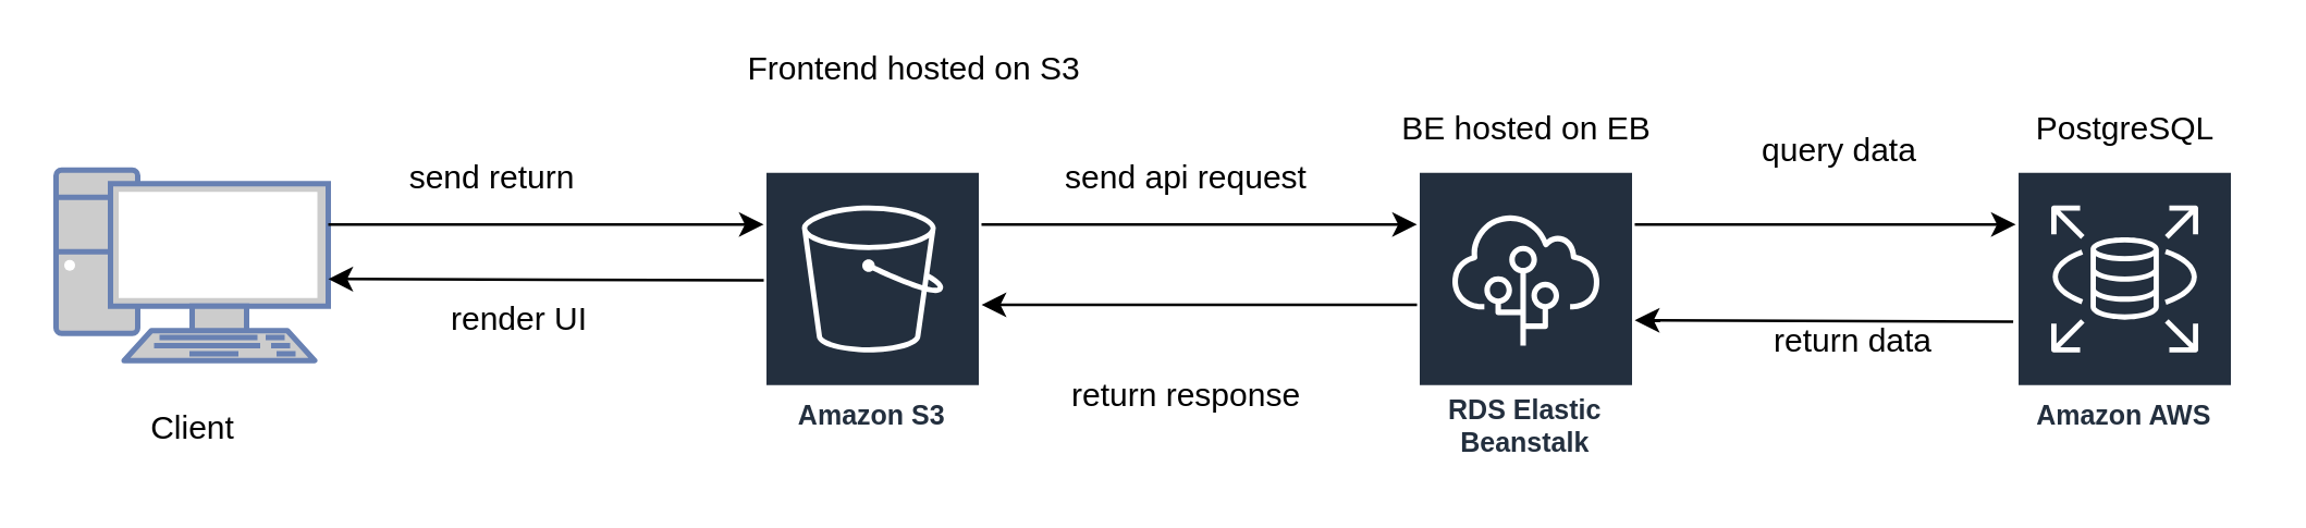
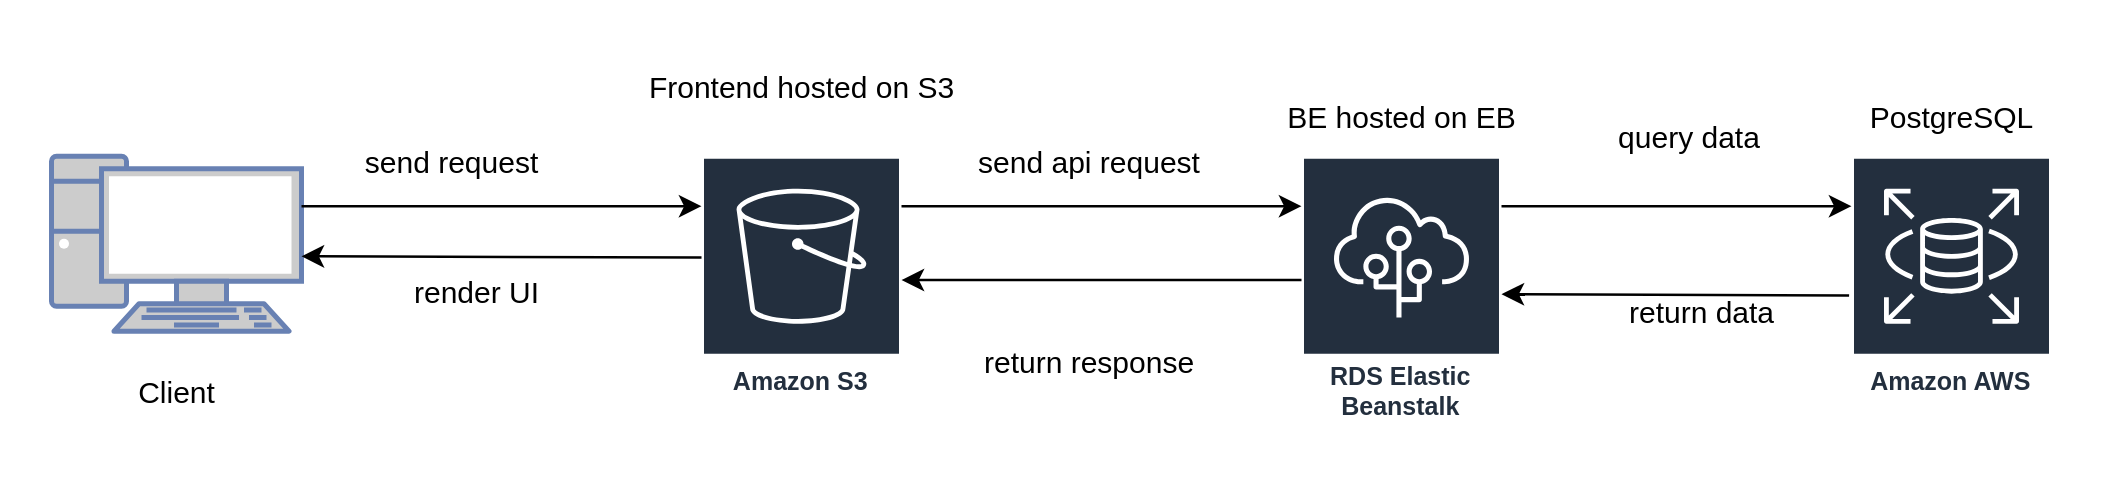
- <mxCell id="14" value="Frontend hosted on S3" style="text;html=1;align=center;verticalAlign=middle;resizable=0;points=[];autosize=1;strokeColor=none;fillColor=none;" vertex="1" parent="1"><mxGeometry x="260" y="10" width="150" height="30" as="geometry" /></mxCell>
+ <mxCell id="14" value="Frontend hosted on S3" style="text;html=1;align=center;verticalAlign=middle;resizable=0;points=[];autosize=1;strokeColor=none;fillColor=none;" vertex="1" parent="1"><mxGeometry x="245" y="20" width="150" height="30" as="geometry" /></mxCell>
- <mxCell id="13" value="send return" style="text;html=1;align=center;verticalAlign=middle;resizable=0;points=[];autosize=1;strokeColor=none;fillColor=none;" vertex="1" parent="1"><mxGeometry x="135" y="50" width="90" height="30" as="geometry" /></mxCell>
+ <mxCell id="13" value="send request" style="text;html=1;align=center;verticalAlign=middle;resizable=0;points=[];autosize=1;strokeColor=none;fillColor=none;" vertex="1" parent="1"><mxGeometry x="135" y="50" width="90" height="30" as="geometry" /></mxCell>
